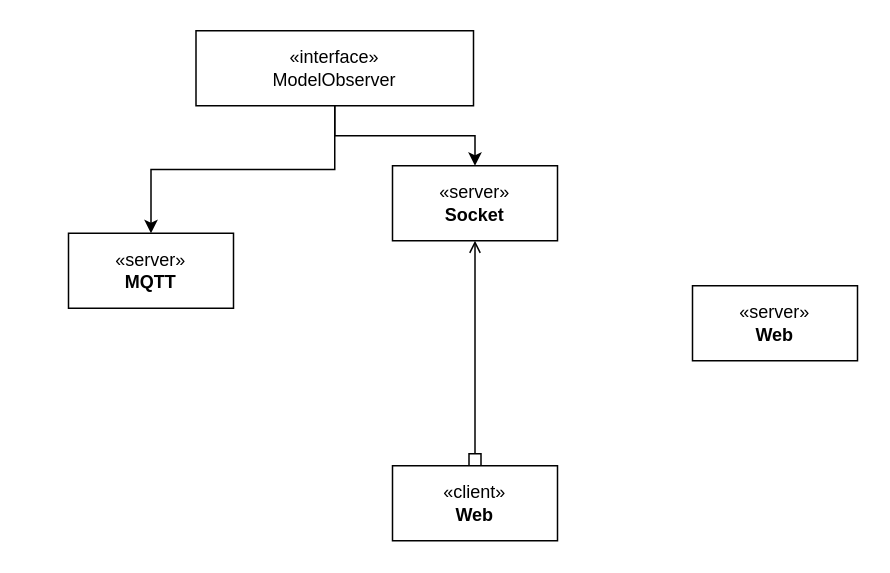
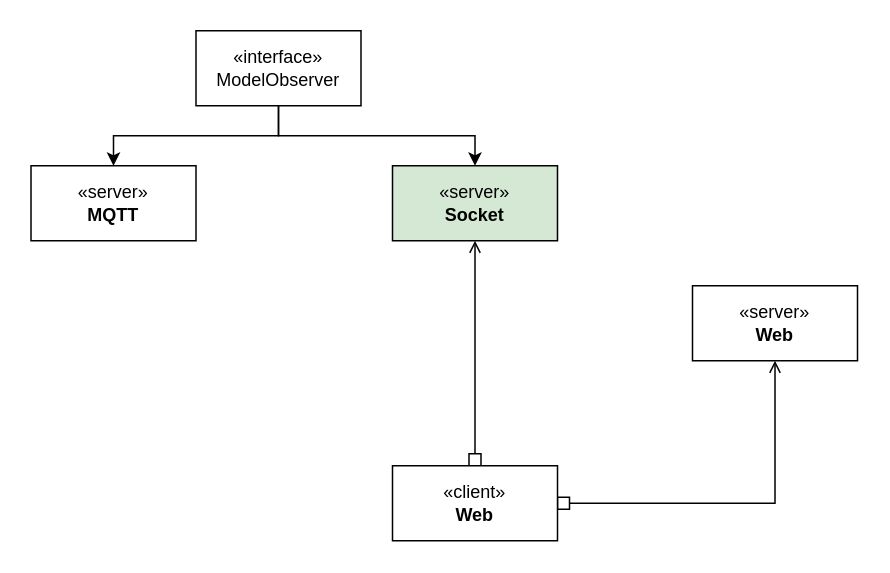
- <mxCell id="4" value="«interface»&lt;br&gt;ModelObserver" style="html=1;whiteSpace=wrap;" vertex="1" parent="1"><mxGeometry x="130" y="20" width="185" height="50" as="geometry" /></mxCell>
+ <mxCell id="4" value="«interface»&lt;br&gt;ModelObserver" style="html=1;whiteSpace=wrap;" vertex="1" parent="1"><mxGeometry x="130" y="20" width="110" height="50" as="geometry" /></mxCell>
- <mxCell id="7" value="«server»&lt;br&gt;&lt;b&gt;Socket&lt;/b&gt;" style="html=1;whiteSpace=wrap;" vertex="1" parent="1"><mxGeometry x="261" y="110" width="110" height="50" as="geometry" /></mxCell>
+ <mxCell id="7" value="«server»&lt;br&gt;&lt;b&gt;Socket&lt;/b&gt;" style="html=1;whiteSpace=wrap;fillColor=#d5e8d4;" vertex="1" parent="1"><mxGeometry x="261" y="110" width="110" height="50" as="geometry" /></mxCell>
- <mxCell id="5" value="«server»&lt;br&gt;&lt;b&gt;MQTT&lt;/b&gt;" style="html=1;whiteSpace=wrap;" vertex="1" parent="1"><mxGeometry x="45" y="155" width="110" height="50" as="geometry" /></mxCell>
+ <mxCell id="5" value="«server»&lt;br&gt;&lt;b&gt;MQTT&lt;/b&gt;" style="html=1;whiteSpace=wrap;" vertex="1" parent="1"><mxGeometry x="20" y="110" width="110" height="50" as="geometry" /></mxCell>
+ <mxCell id="8" style="edgeStyle=orthogonalEdgeStyle;rounded=0;orthogonalLoop=1;jettySize=auto;html=1;exitX=0.5;exitY=1;exitDx=0;exitDy=0;entryX=1;entryY=0.5;entryDx=0;entryDy=0;endArrow=box;endFill=0;startArrow=open;startFill=0;" edge="1" parent="1" source="9" target="10"><mxGeometry relative="1" as="geometry" /></mxCell>
